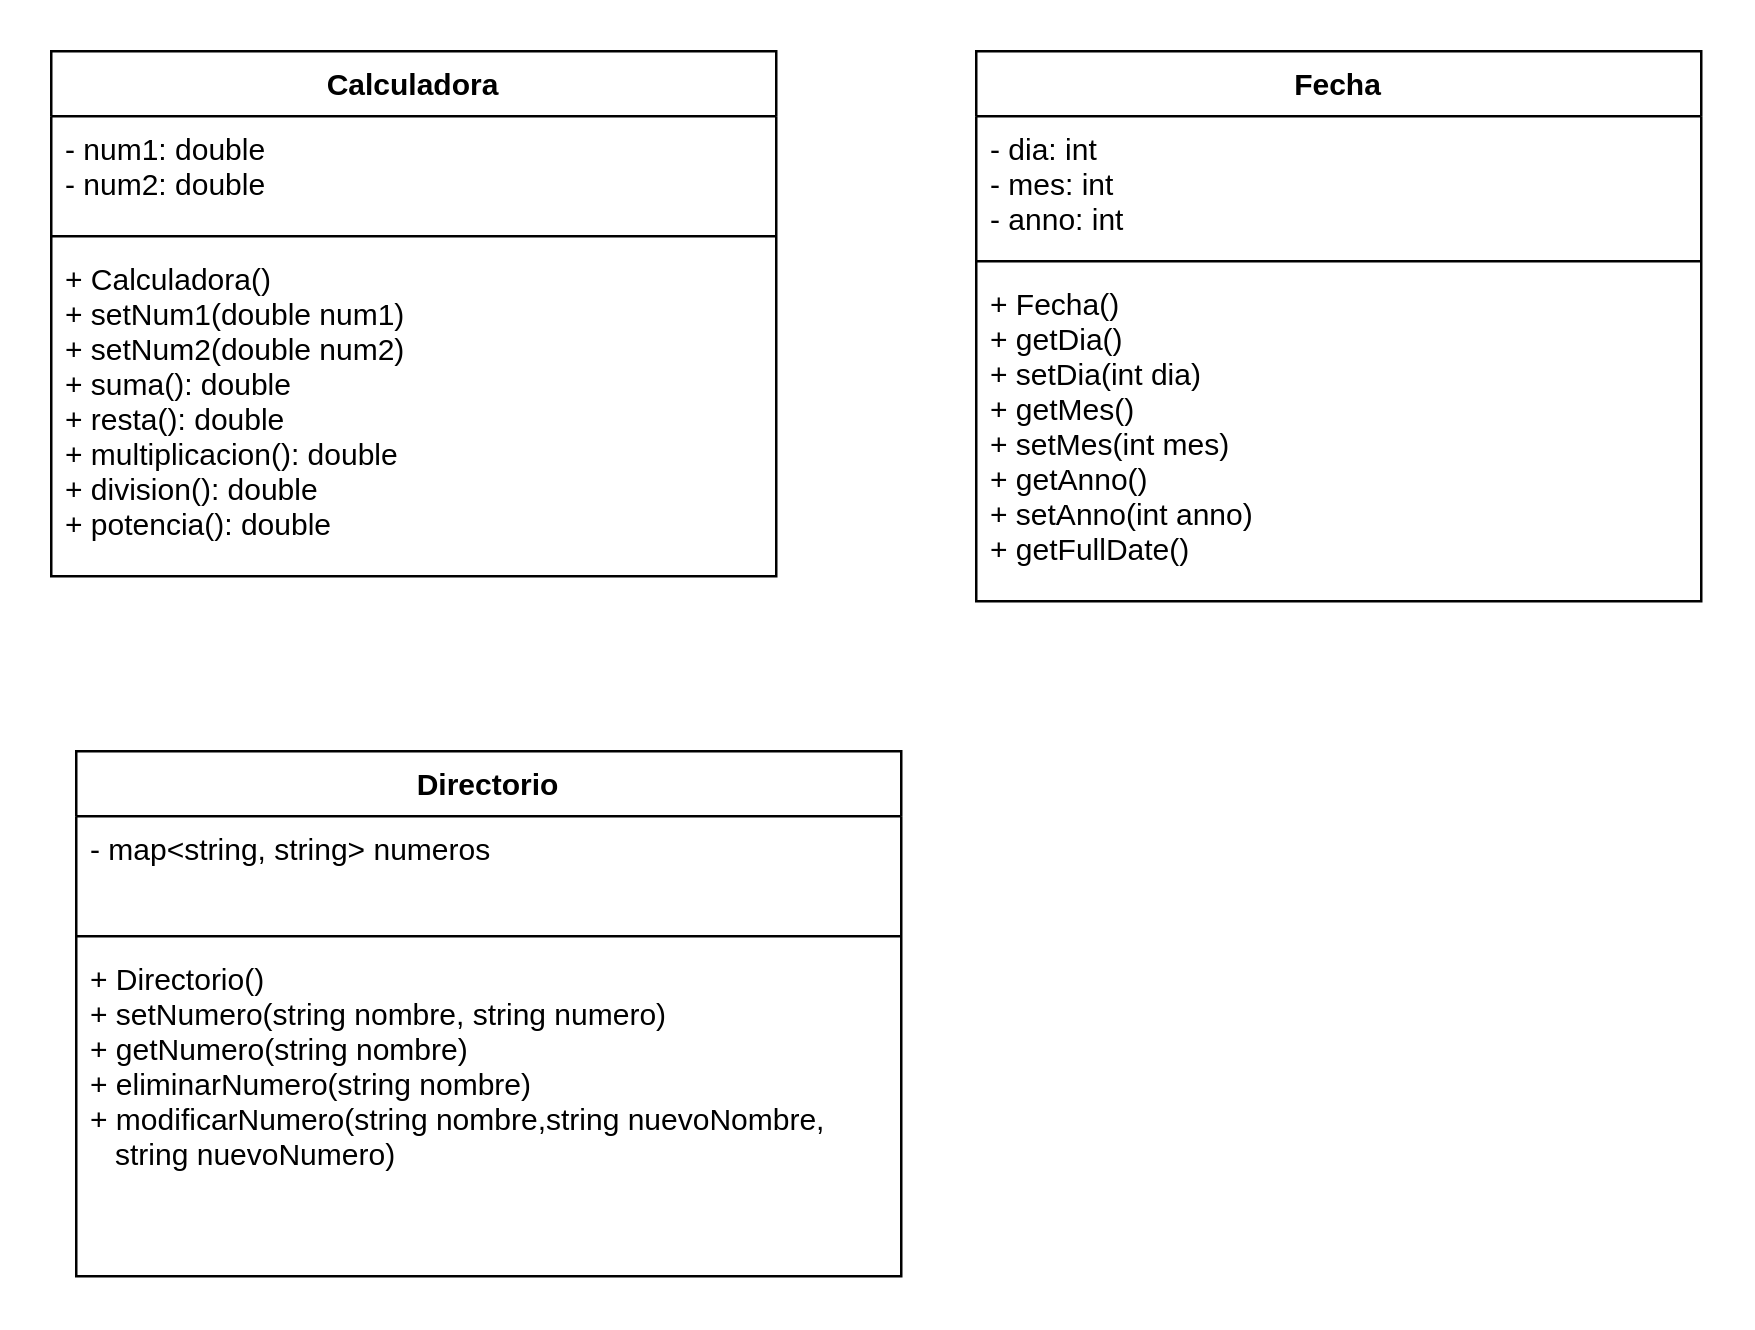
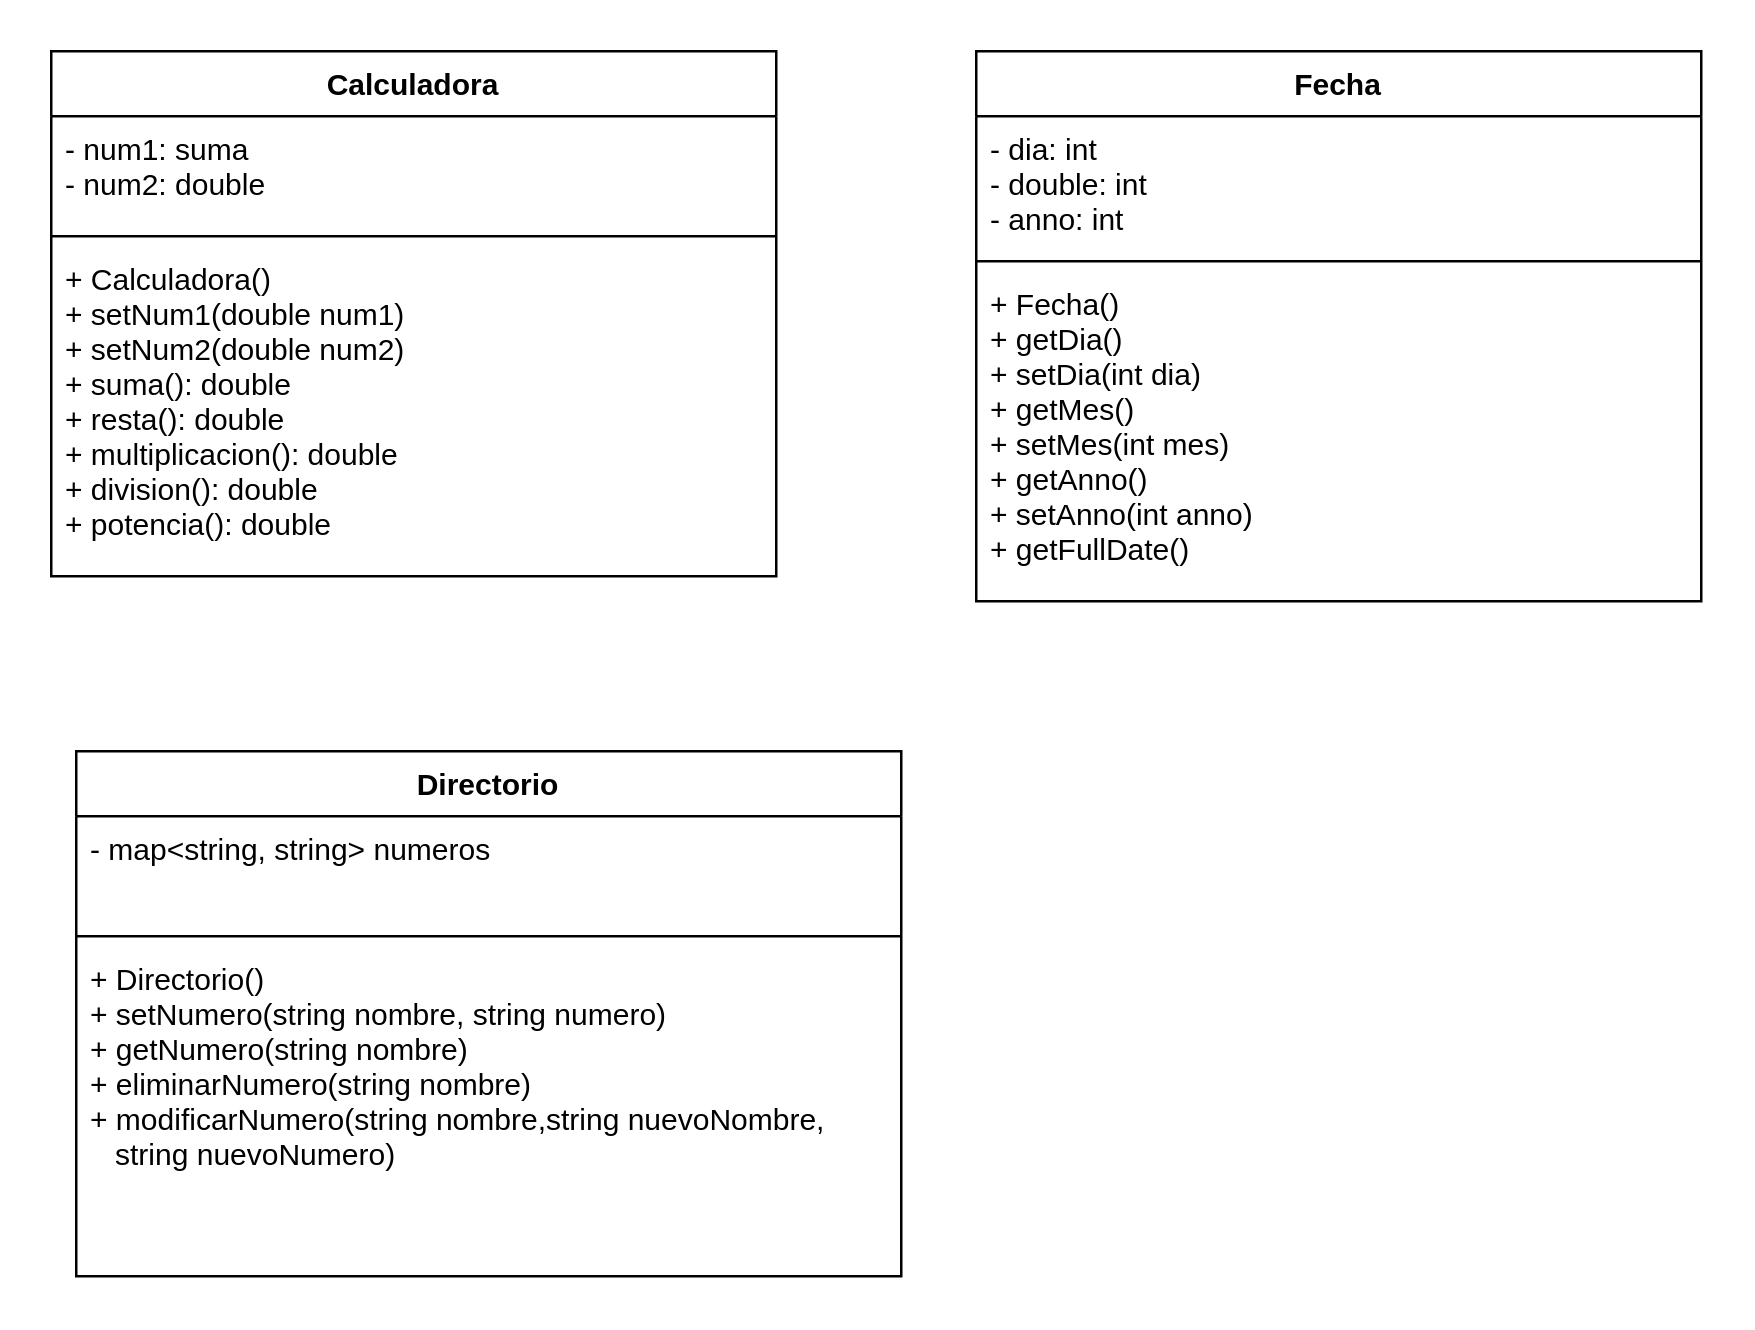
- <mxCell id="3" value="- num1: double&#10;- num2: double" style="text;strokeColor=none;fillColor=none;align=left;verticalAlign=top;spacingLeft=4;spacingRight=4;overflow=hidden;rotatable=0;points=[[0,0.5],[1,0.5]];portConstraint=eastwest;" vertex="1" parent="2"><mxGeometry y="26" width="290" height="44" as="geometry" /></mxCell>
+ <mxCell id="3" value="- num1: suma&#10;- num2: double" style="text;strokeColor=none;fillColor=none;align=left;verticalAlign=top;spacingLeft=4;spacingRight=4;overflow=hidden;rotatable=0;points=[[0,0.5],[1,0.5]];portConstraint=eastwest;" vertex="1" parent="2"><mxGeometry y="26" width="290" height="44" as="geometry" /></mxCell>
- <mxCell id="7" value="- dia: int&#10;- mes: int&#10;- anno: int" style="text;strokeColor=none;fillColor=none;align=left;verticalAlign=top;spacingLeft=4;spacingRight=4;overflow=hidden;rotatable=0;points=[[0,0.5],[1,0.5]];portConstraint=eastwest;" vertex="1" parent="6"><mxGeometry y="26" width="290" height="54" as="geometry" /></mxCell>
+ <mxCell id="7" value="- dia: int&#10;- double: int&#10;- anno: int" style="text;strokeColor=none;fillColor=none;align=left;verticalAlign=top;spacingLeft=4;spacingRight=4;overflow=hidden;rotatable=0;points=[[0,0.5],[1,0.5]];portConstraint=eastwest;" vertex="1" parent="6"><mxGeometry y="26" width="290" height="54" as="geometry" /></mxCell>
